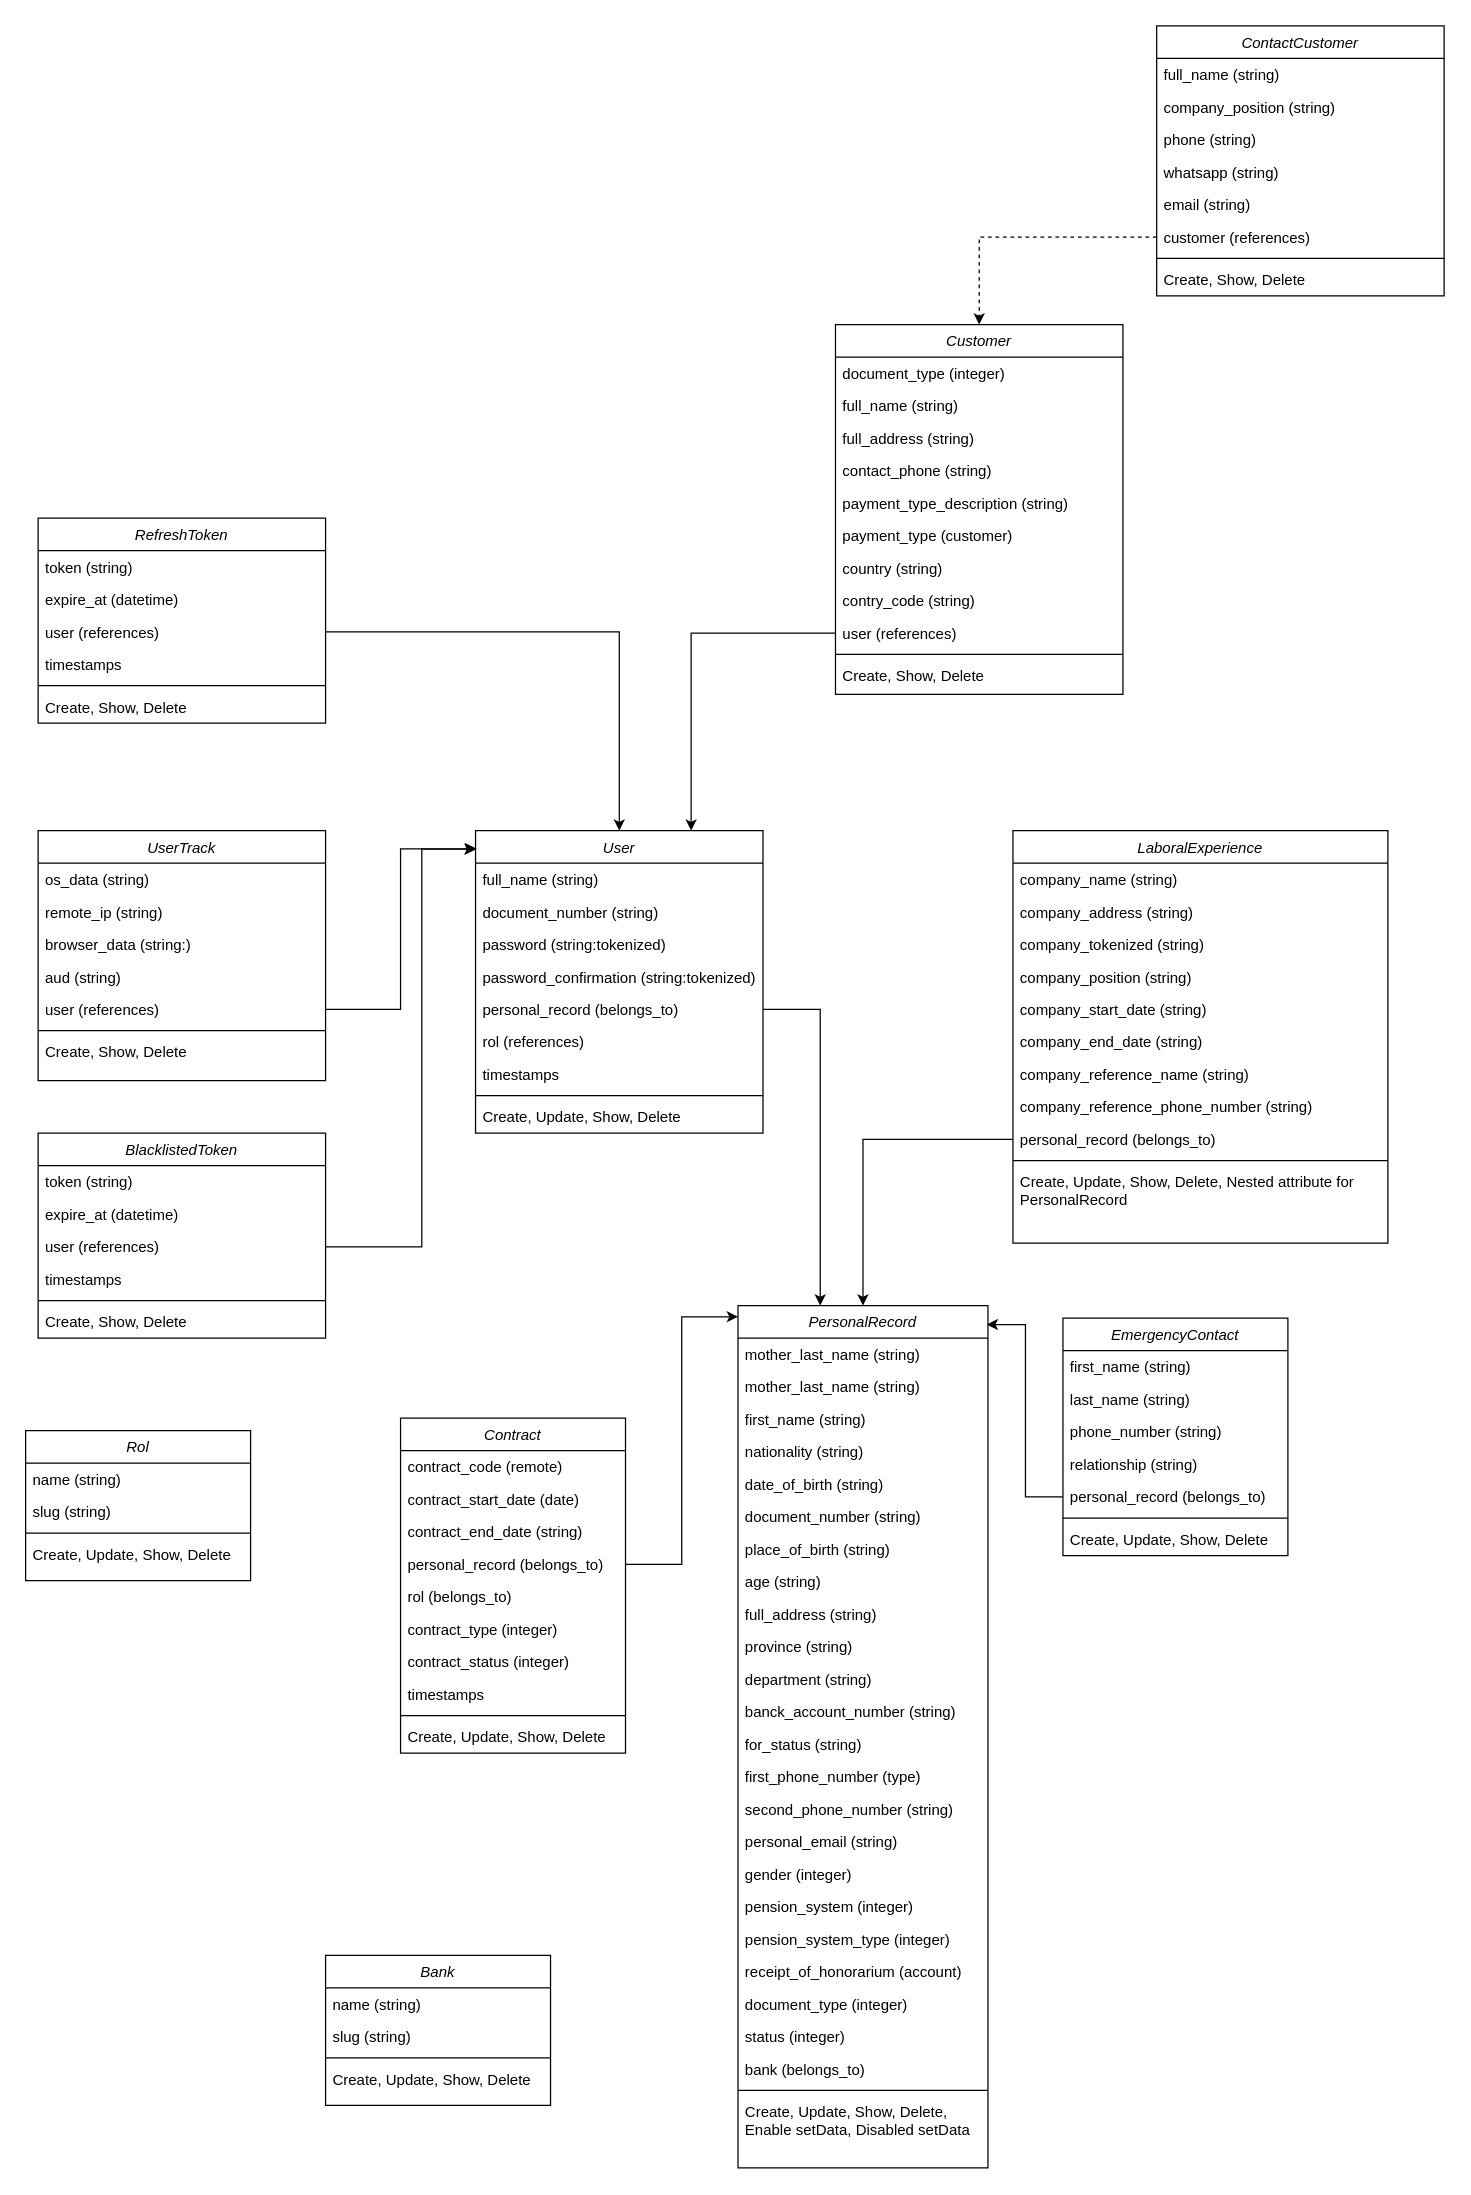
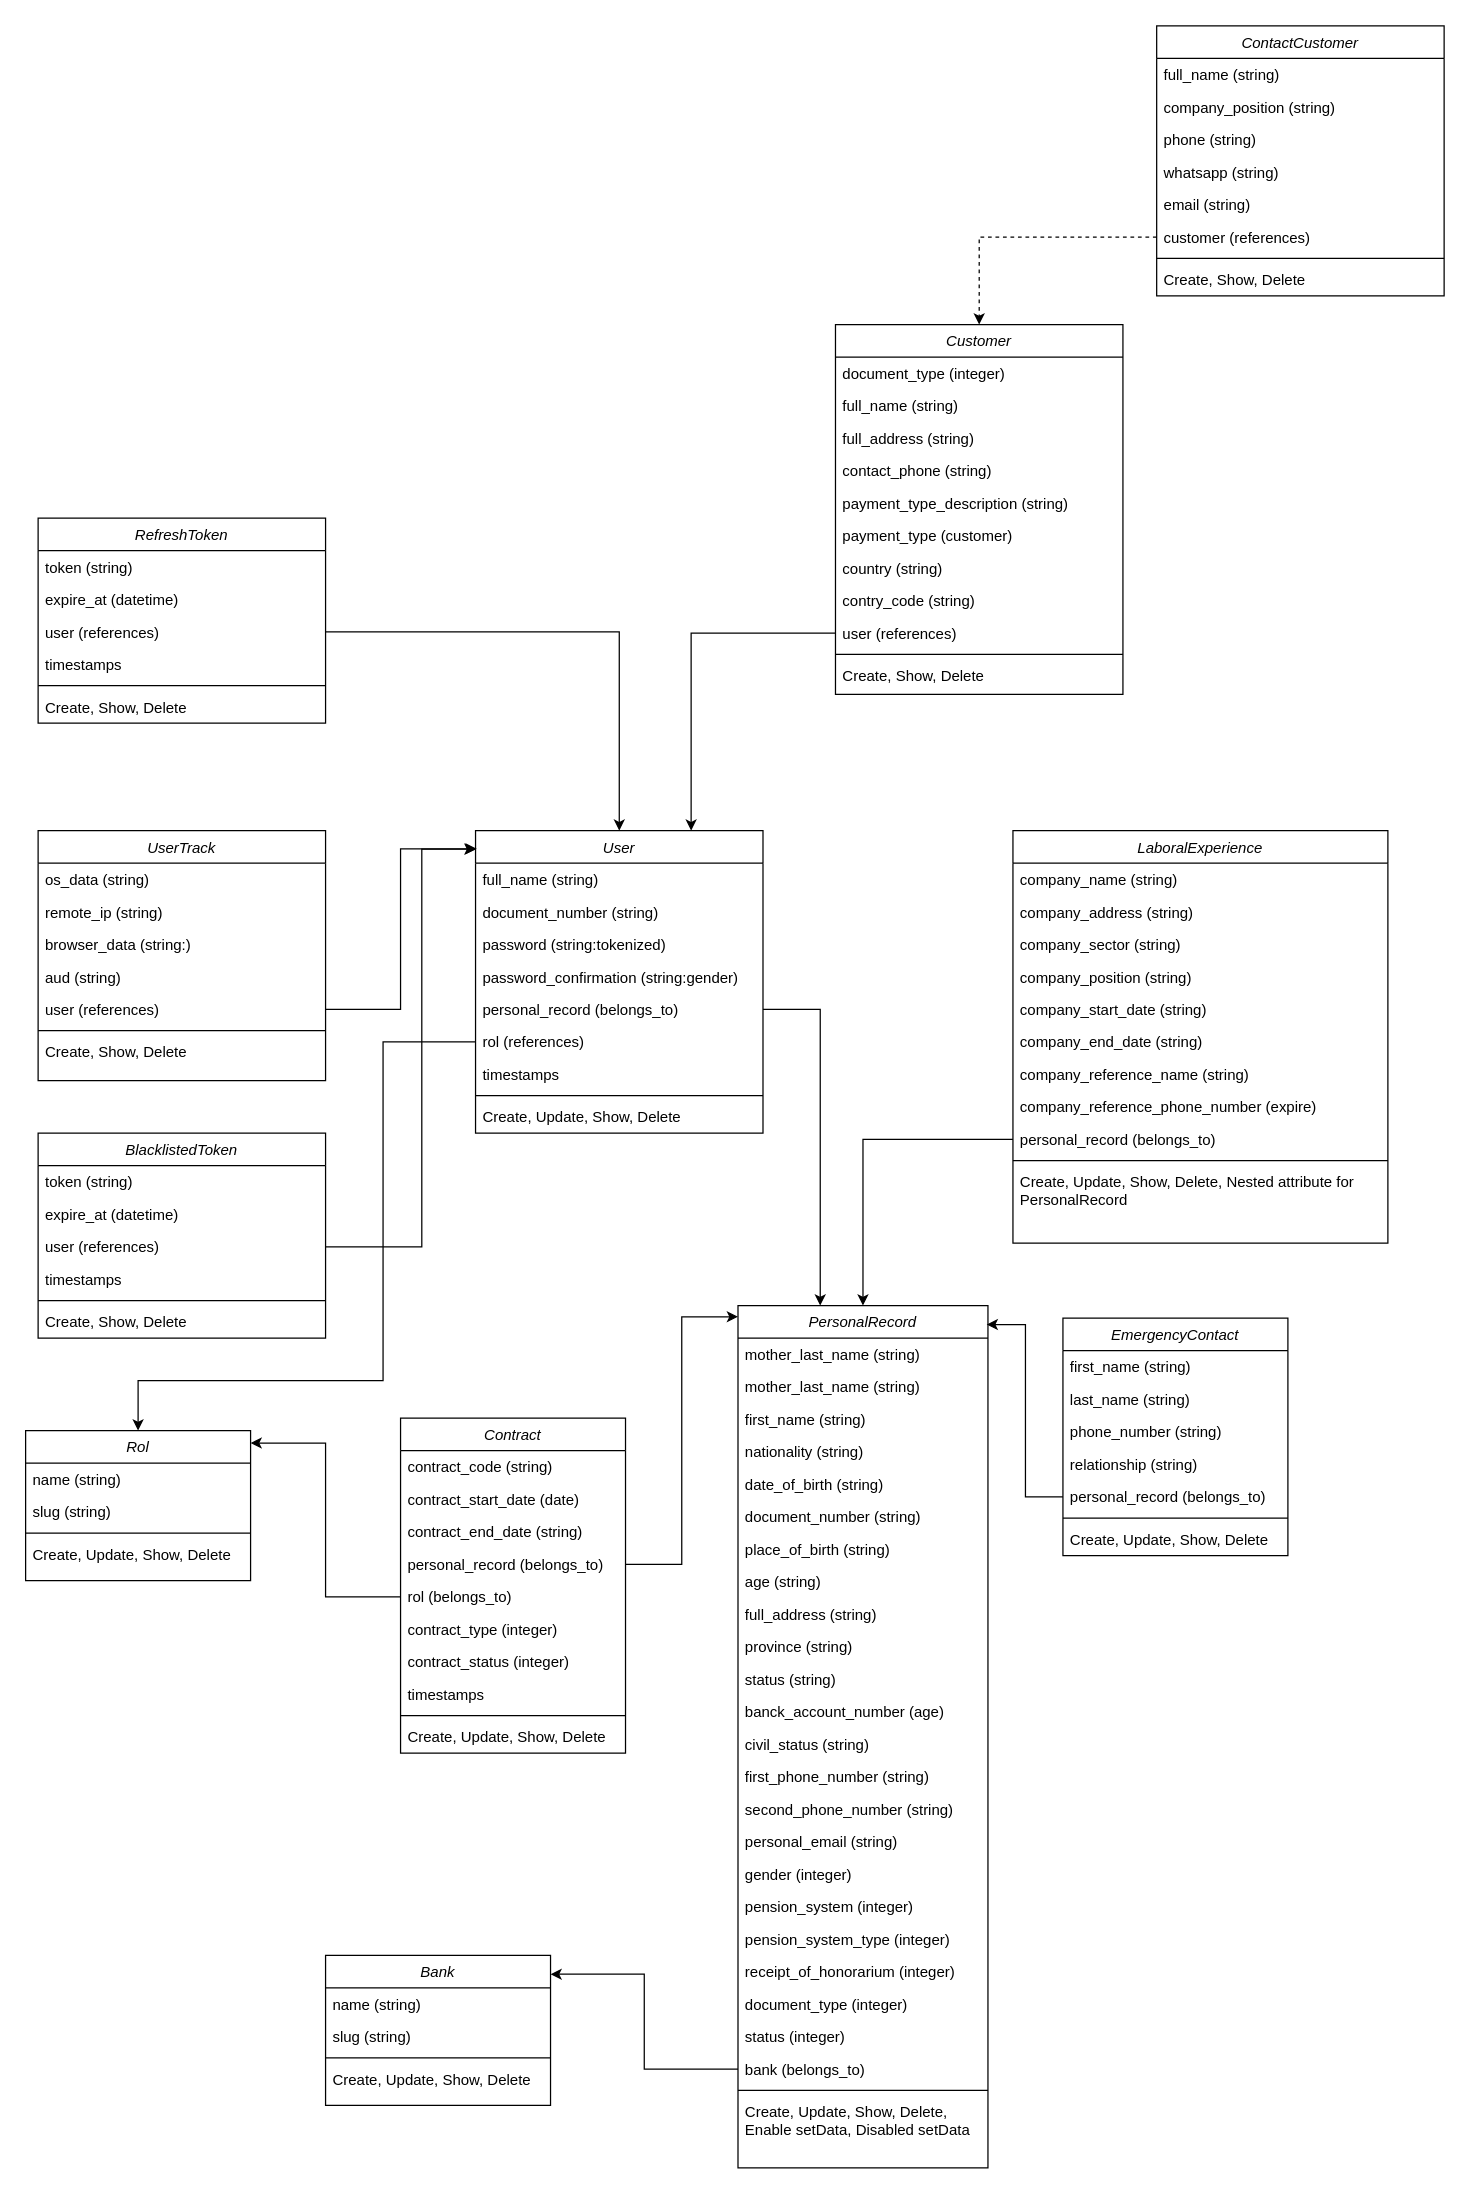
- <mxCell id="46" value="company_tokenized (string)" style="text;align=left;verticalAlign=top;spacingLeft=4;spacingRight=4;overflow=hidden;rotatable=0;points=[[0,0.5],[1,0.5]];portConstraint=eastwest;rounded=0;shadow=0;html=0;" vertex="1" parent="43"><mxGeometry y="78" width="300" height="26" as="geometry" /></mxCell>
+ <mxCell id="46" value="company_sector (string)" style="text;align=left;verticalAlign=top;spacingLeft=4;spacingRight=4;overflow=hidden;rotatable=0;points=[[0,0.5],[1,0.5]];portConstraint=eastwest;rounded=0;shadow=0;html=0;" vertex="1" parent="43"><mxGeometry y="78" width="300" height="26" as="geometry" /></mxCell>
- <mxCell id="78" value="password_confirmation (string:tokenized)" style="text;align=left;verticalAlign=top;spacingLeft=4;spacingRight=4;overflow=hidden;rotatable=0;points=[[0,0.5],[1,0.5]];portConstraint=eastwest;rounded=0;shadow=0;html=0;" vertex="1" parent="74"><mxGeometry y="104" width="230" height="26" as="geometry" /></mxCell>
+ <mxCell id="78" value="password_confirmation (string:gender)" style="text;align=left;verticalAlign=top;spacingLeft=4;spacingRight=4;overflow=hidden;rotatable=0;points=[[0,0.5],[1,0.5]];portConstraint=eastwest;rounded=0;shadow=0;html=0;" vertex="1" parent="74"><mxGeometry y="104" width="230" height="26" as="geometry" /></mxCell>
- <mxCell id="51" value="company_reference_phone_number (string)" style="text;align=left;verticalAlign=top;spacingLeft=4;spacingRight=4;overflow=hidden;rotatable=0;points=[[0,0.5],[1,0.5]];portConstraint=eastwest;rounded=0;shadow=0;html=0;" vertex="1" parent="43"><mxGeometry y="208" width="300" height="26" as="geometry" /></mxCell>
+ <mxCell id="51" value="company_reference_phone_number (expire)" style="text;align=left;verticalAlign=top;spacingLeft=4;spacingRight=4;overflow=hidden;rotatable=0;points=[[0,0.5],[1,0.5]];portConstraint=eastwest;rounded=0;shadow=0;html=0;" vertex="1" parent="43"><mxGeometry y="208" width="300" height="26" as="geometry" /></mxCell>
+ <mxCell id="133" style="edgeStyle=orthogonalEdgeStyle;rounded=0;orthogonalLoop=1;jettySize=auto;html=1;exitX=0;exitY=0.5;exitDx=0;exitDy=0;entryX=0.5;entryY=0;entryDx=0;entryDy=0;" edge="1" parent="1" source="80" target="56"><mxGeometry relative="1" as="geometry"><Array as="points"><mxPoint x="306" y="833" /><mxPoint x="306" y="1104" /><mxPoint x="110" y="1104" /></Array></mxGeometry></mxCell>
- <mxCell id="62" value="contract_code (remote)" style="text;align=left;verticalAlign=top;spacingLeft=4;spacingRight=4;overflow=hidden;rotatable=0;points=[[0,0.5],[1,0.5]];portConstraint=eastwest;" vertex="1" parent="61"><mxGeometry y="26" width="180" height="26" as="geometry" /></mxCell>
+ <mxCell id="62" value="contract_code (string)" style="text;align=left;verticalAlign=top;spacingLeft=4;spacingRight=4;overflow=hidden;rotatable=0;points=[[0,0.5],[1,0.5]];portConstraint=eastwest;" vertex="1" parent="61"><mxGeometry y="26" width="180" height="26" as="geometry" /></mxCell>
+ <mxCell id="72" style="edgeStyle=orthogonalEdgeStyle;rounded=0;orthogonalLoop=1;jettySize=auto;html=1;exitX=0;exitY=0.5;exitDx=0;exitDy=0;entryX=1;entryY=0.083;entryDx=0;entryDy=0;entryPerimeter=0;" edge="1" parent="1" source="66" target="56"><mxGeometry relative="1" as="geometry" /></mxCell>
- <mxCell id="18" value="department (string)" style="text;align=left;verticalAlign=top;spacingLeft=4;spacingRight=4;overflow=hidden;rotatable=0;points=[[0,0.5],[1,0.5]];portConstraint=eastwest;rounded=0;shadow=0;html=0;" vertex="1" parent="7"><mxGeometry y="286" width="200" height="26" as="geometry" /></mxCell>
+ <mxCell id="18" value="status (string)" style="text;align=left;verticalAlign=top;spacingLeft=4;spacingRight=4;overflow=hidden;rotatable=0;points=[[0,0.5],[1,0.5]];portConstraint=eastwest;rounded=0;shadow=0;html=0;" vertex="1" parent="7"><mxGeometry y="286" width="200" height="26" as="geometry" /></mxCell>
- <mxCell id="19" value="banck_account_number (string)" style="text;align=left;verticalAlign=top;spacingLeft=4;spacingRight=4;overflow=hidden;rotatable=0;points=[[0,0.5],[1,0.5]];portConstraint=eastwest;rounded=0;shadow=0;html=0;" vertex="1" parent="7"><mxGeometry y="312" width="200" height="26" as="geometry" /></mxCell>
+ <mxCell id="19" value="banck_account_number (age)" style="text;align=left;verticalAlign=top;spacingLeft=4;spacingRight=4;overflow=hidden;rotatable=0;points=[[0,0.5],[1,0.5]];portConstraint=eastwest;rounded=0;shadow=0;html=0;" vertex="1" parent="7"><mxGeometry y="312" width="200" height="26" as="geometry" /></mxCell>
- <mxCell id="20" value="for_status (string)" style="text;align=left;verticalAlign=top;spacingLeft=4;spacingRight=4;overflow=hidden;rotatable=0;points=[[0,0.5],[1,0.5]];portConstraint=eastwest;" vertex="1" parent="7"><mxGeometry y="338" width="200" height="26" as="geometry" /></mxCell>
+ <mxCell id="20" value="civil_status (string)" style="text;align=left;verticalAlign=top;spacingLeft=4;spacingRight=4;overflow=hidden;rotatable=0;points=[[0,0.5],[1,0.5]];portConstraint=eastwest;" vertex="1" parent="7"><mxGeometry y="338" width="200" height="26" as="geometry" /></mxCell>
- <mxCell id="21" value="first_phone_number (type)" style="text;align=left;verticalAlign=top;spacingLeft=4;spacingRight=4;overflow=hidden;rotatable=0;points=[[0,0.5],[1,0.5]];portConstraint=eastwest;rounded=0;shadow=0;html=0;" vertex="1" parent="7"><mxGeometry y="364" width="200" height="26" as="geometry" /></mxCell>
+ <mxCell id="21" value="first_phone_number (string)" style="text;align=left;verticalAlign=top;spacingLeft=4;spacingRight=4;overflow=hidden;rotatable=0;points=[[0,0.5],[1,0.5]];portConstraint=eastwest;rounded=0;shadow=0;html=0;" vertex="1" parent="7"><mxGeometry y="364" width="200" height="26" as="geometry" /></mxCell>
- <mxCell id="27" value="receipt_of_honorarium (account)" style="text;align=left;verticalAlign=top;spacingLeft=4;spacingRight=4;overflow=hidden;rotatable=0;points=[[0,0.5],[1,0.5]];portConstraint=eastwest;" vertex="1" parent="7"><mxGeometry y="520" width="200" height="26" as="geometry" /></mxCell>
+ <mxCell id="27" value="receipt_of_honorarium (integer)" style="text;align=left;verticalAlign=top;spacingLeft=4;spacingRight=4;overflow=hidden;rotatable=0;points=[[0,0.5],[1,0.5]];portConstraint=eastwest;" vertex="1" parent="7"><mxGeometry y="520" width="200" height="26" as="geometry" /></mxCell>
+ <mxCell id="42" style="edgeStyle=orthogonalEdgeStyle;rounded=0;orthogonalLoop=1;jettySize=auto;html=1;exitX=0;exitY=0.5;exitDx=0;exitDy=0;entryX=1;entryY=0.125;entryDx=0;entryDy=0;entryPerimeter=0;" edge="1" parent="1" source="30" target="2"><mxGeometry relative="1" as="geometry" /></mxCell>
